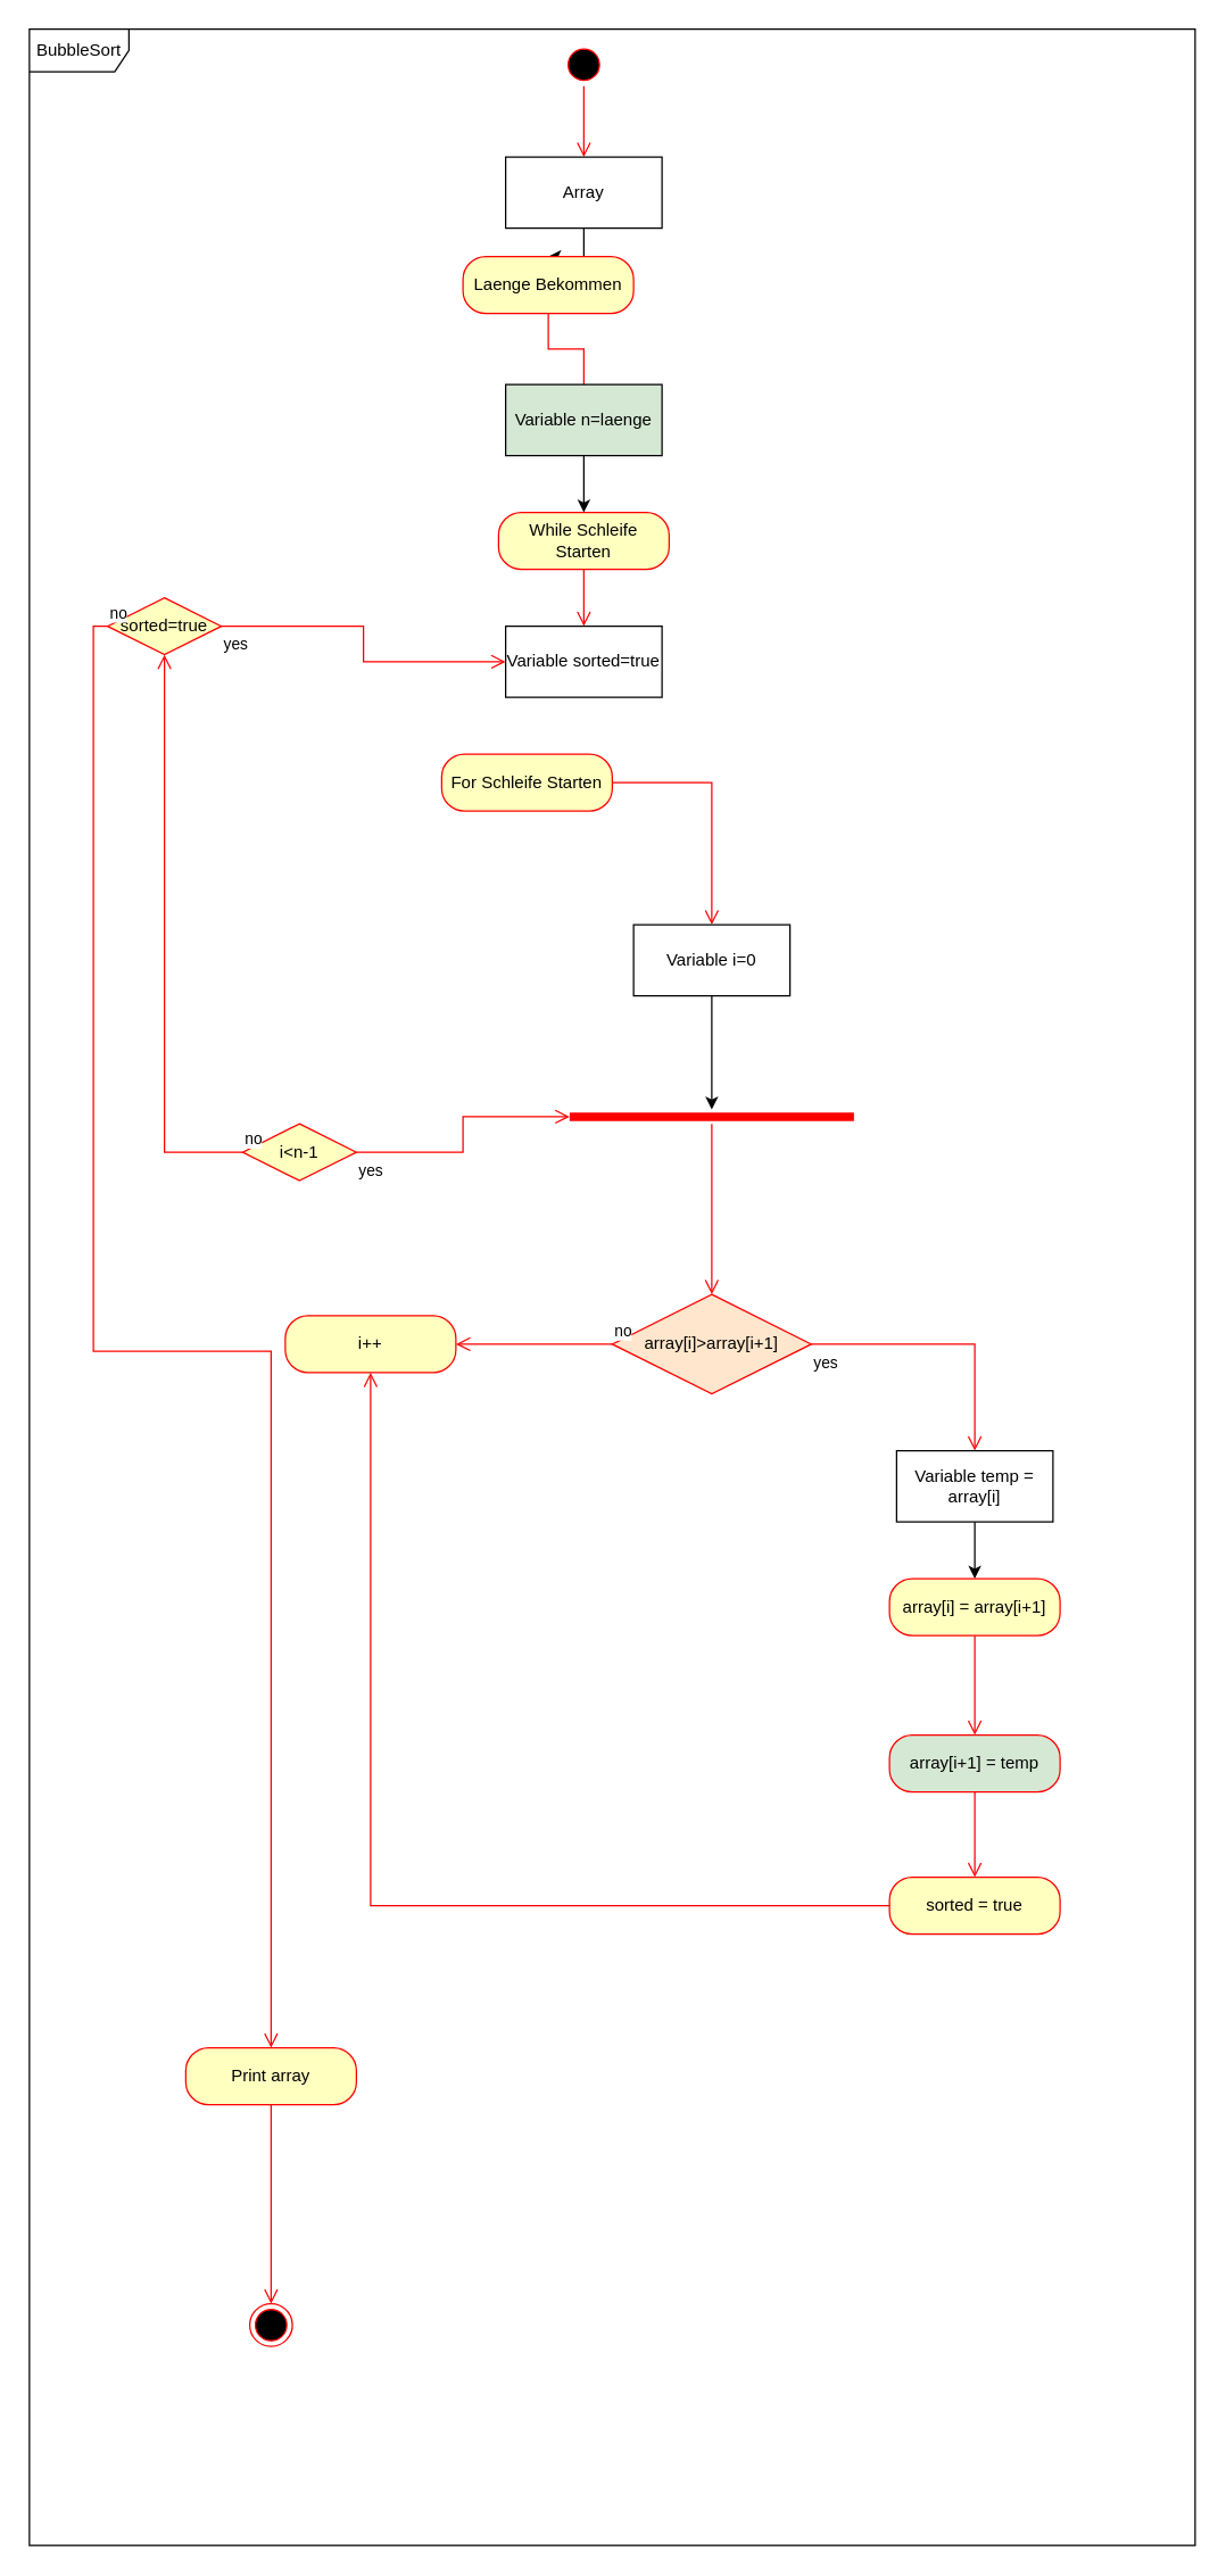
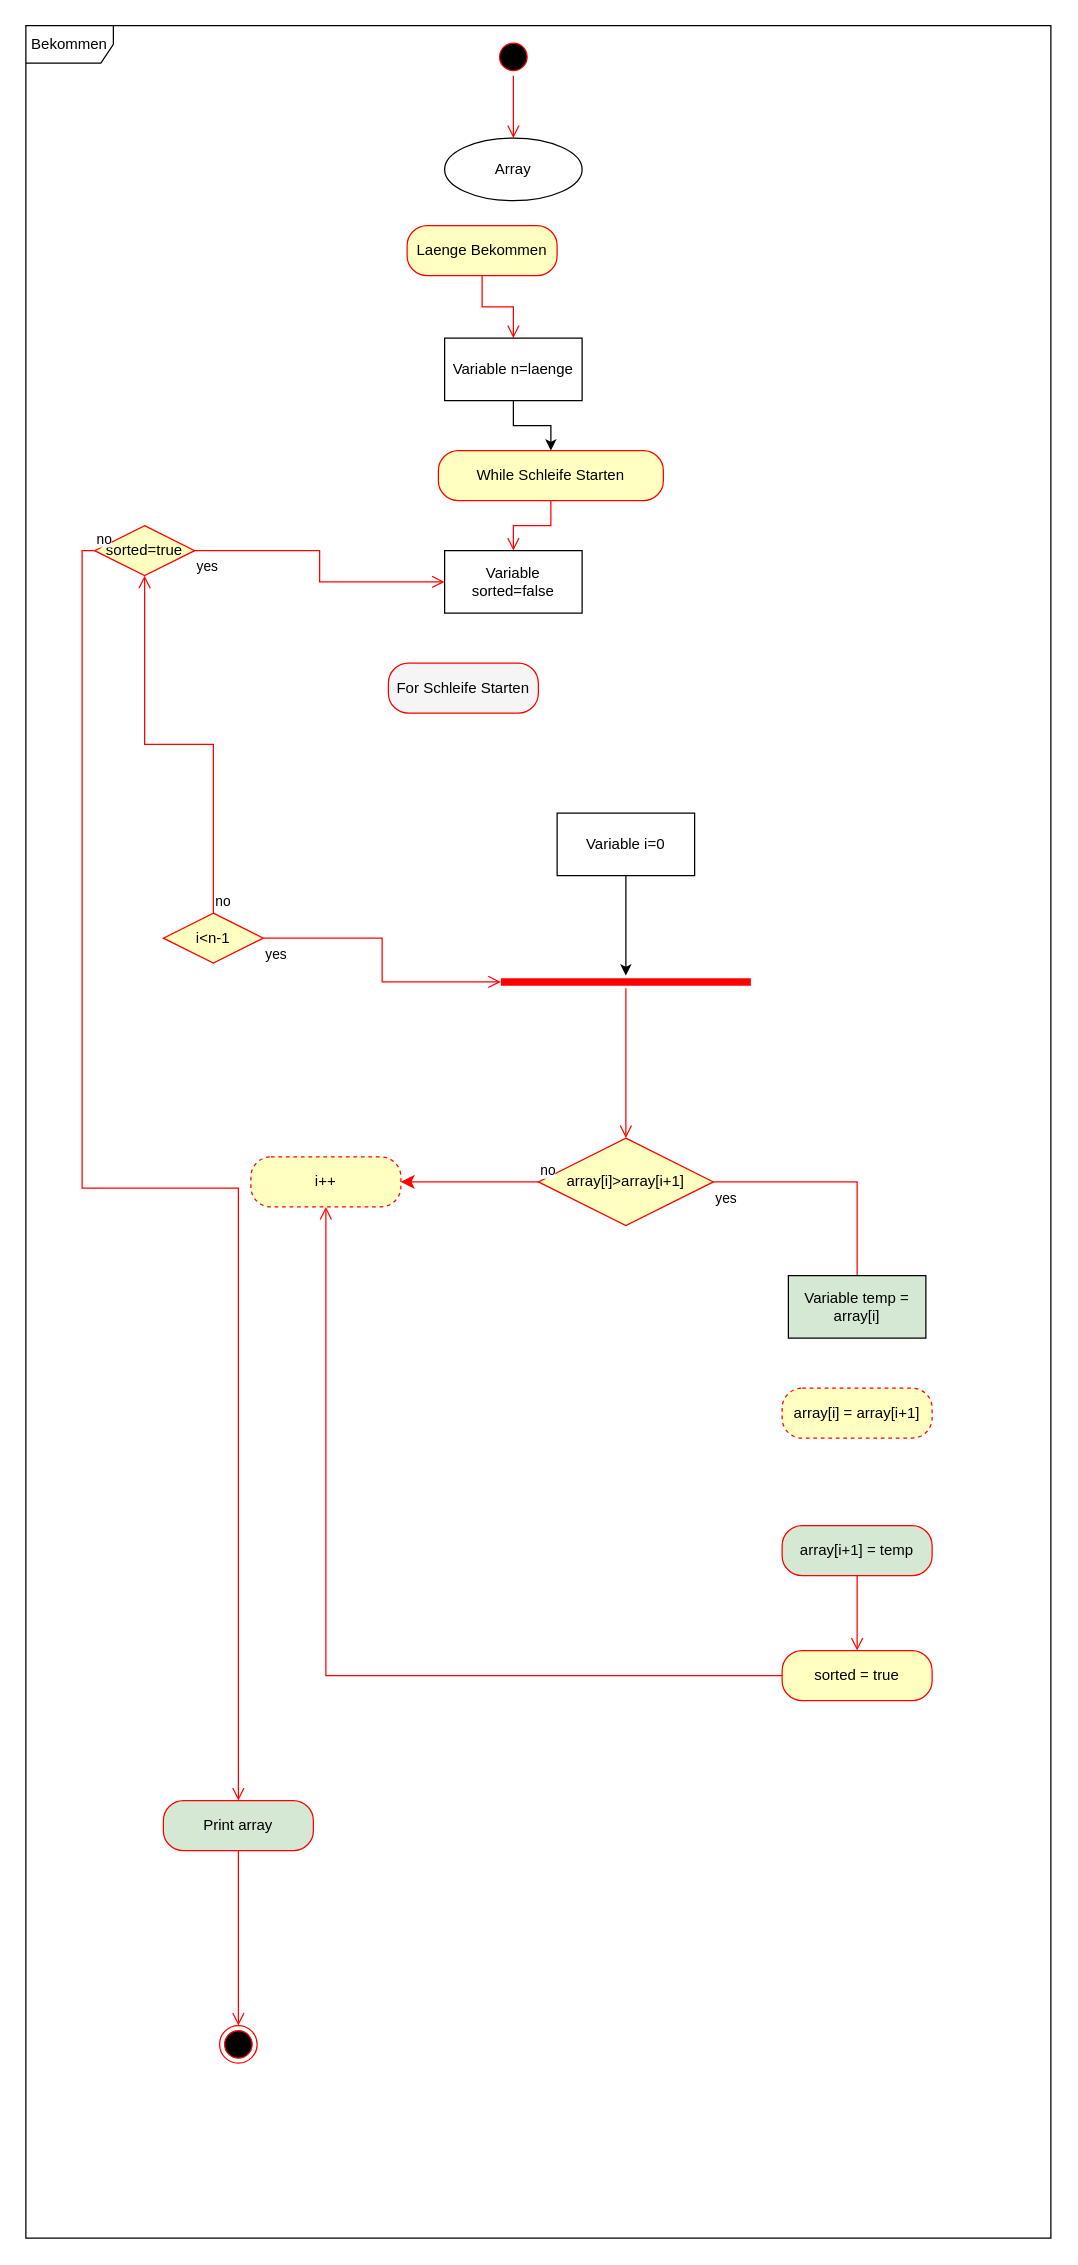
- <mxCell id="2" value="BubbleSort" style="shape=umlFrame;whiteSpace=wrap;html=1;pointerEvents=0;width=70;height=30;" vertex="1" parent="1"><mxGeometry x="20" y="20" width="820" height="1770" as="geometry" /></mxCell>
+ <mxCell id="2" value="Bekommen" style="shape=umlFrame;whiteSpace=wrap;html=1;pointerEvents=0;width=70;height=30;" vertex="1" parent="1"><mxGeometry x="20" y="20" width="820" height="1770" as="geometry" /></mxCell>
- <mxCell id="6" value="Array" style="html=1;whiteSpace=wrap;" vertex="1" parent="1"><mxGeometry x="355" y="110" width="110" height="50" as="geometry" /></mxCell>
+ <mxCell id="6" value="Array" style="ellipse;html=1;whiteSpace=wrap;" vertex="1" parent="1"><mxGeometry x="355" y="110" width="110" height="50" as="geometry" /></mxCell>
- <mxCell id="5" style="edgeStyle=orthogonalEdgeStyle;rounded=0;orthogonalLoop=1;jettySize=auto;html=1;entryX=0.5;entryY=0;entryDx=0;entryDy=0;" edge="1" parent="1" source="6" target="7"><mxGeometry relative="1" as="geometry" /></mxCell>
- <mxCell id="8" value="" style="edgeStyle=orthogonalEdgeStyle;html=1;verticalAlign=bottom;endArrow=none;endSize=8;strokeColor=#ff0000;rounded=0;" edge="1" source="7" parent="1" target="10"><mxGeometry relative="1" as="geometry"><mxPoint x="405" y="320" as="targetPoint" /></mxGeometry></mxCell>
+ <mxCell id="8" value="" style="edgeStyle=orthogonalEdgeStyle;html=1;verticalAlign=bottom;endArrow=open;endSize=8;strokeColor=#ff0000;rounded=0;" edge="1" source="7" parent="1" target="10"><mxGeometry relative="1" as="geometry"><mxPoint x="405" y="320" as="targetPoint" /></mxGeometry></mxCell>
- <mxCell id="10" value="Variable n=laenge" style="html=1;whiteSpace=wrap;fillColor=#d5e8d4;" vertex="1" parent="1"><mxGeometry x="355" y="270" width="110" height="50" as="geometry" /></mxCell>
+ <mxCell id="10" value="Variable n=laenge" style="html=1;whiteSpace=wrap;" vertex="1" parent="1"><mxGeometry x="355" y="270" width="110" height="50" as="geometry" /></mxCell>
- <mxCell id="25" value="While Schleife Starten" style="rounded=1;whiteSpace=wrap;html=1;arcSize=40;fontColor=#000000;fillColor=#ffffc0;strokeColor=#ff0000;" vertex="1" parent="1"><mxGeometry x="350" y="360" width="120" height="40" as="geometry" /></mxCell>
+ <mxCell id="25" value="While Schleife Starten" style="rounded=1;whiteSpace=wrap;html=1;arcSize=40;fontColor=#000000;fillColor=#ffffc0;strokeColor=#ff0000;" vertex="1" parent="1"><mxGeometry x="350" y="360" width="180" height="40" as="geometry" /></mxCell>
- <mxCell id="11" value="Variable sorted=true" style="html=1;whiteSpace=wrap;" vertex="1" parent="1"><mxGeometry x="355" y="440" width="110" height="50" as="geometry" /></mxCell>
+ <mxCell id="11" value="Variable sorted=false" style="html=1;whiteSpace=wrap;" vertex="1" parent="1"><mxGeometry x="355" y="440" width="110" height="50" as="geometry" /></mxCell>
- <mxCell id="27" value="For Schleife Starten" style="rounded=1;whiteSpace=wrap;html=1;arcSize=40;fontColor=#000000;fillColor=#ffffc0;strokeColor=#ff0000;" vertex="1" parent="1"><mxGeometry x="310" y="530" width="120" height="40" as="geometry" /></mxCell>
+ <mxCell id="27" value="For Schleife Starten" style="rounded=1;whiteSpace=wrap;html=1;arcSize=40;fontColor=#000000;fillColor=#f5f5f5;strokeColor=#ff0000;" vertex="1" parent="1"><mxGeometry x="310" y="530" width="120" height="40" as="geometry" /></mxCell>
- <mxCell id="28" value="" style="edgeStyle=orthogonalEdgeStyle;html=1;verticalAlign=bottom;endArrow=open;endSize=8;strokeColor=#ff0000;rounded=0;entryX=0.5;entryY=0;entryDx=0;entryDy=0;" edge="1" source="27" parent="1" target="13"><mxGeometry relative="1" as="geometry"><mxPoint x="420" y="630" as="targetPoint" /></mxGeometry></mxCell>
- <mxCell id="20" value="i&amp;lt;n-1" style="rhombus;whiteSpace=wrap;html=1;fontColor=#000000;fillColor=#ffffc0;strokeColor=#ff0000;" vertex="1" parent="1"><mxGeometry x="170" y="790" width="80" height="40" as="geometry" /></mxCell>
+ <mxCell id="20" value="i&amp;lt;n-1" style="rhombus;whiteSpace=wrap;html=1;fontColor=#000000;fillColor=#ffffc0;strokeColor=#ff0000;" vertex="1" parent="1"><mxGeometry x="130" y="730" width="80" height="40" as="geometry" /></mxCell>
- <mxCell id="17" value="i++" style="rounded=1;whiteSpace=wrap;html=1;arcSize=40;fontColor=#000000;fillColor=#ffffc0;strokeColor=#ff0000;" vertex="1" parent="1"><mxGeometry x="200" y="925" width="120" height="40" as="geometry" /></mxCell>
+ <mxCell id="17" value="i++" style="rounded=1;whiteSpace=wrap;html=1;arcSize=40;fontColor=#000000;fillColor=#ffffc0;strokeColor=#ff0000;dashed=1;" vertex="1" parent="1"><mxGeometry x="200" y="925" width="120" height="40" as="geometry" /></mxCell>
- <mxCell id="15" value="no" style="edgeStyle=orthogonalEdgeStyle;html=1;align=left;verticalAlign=bottom;endArrow=open;endSize=8;strokeColor=#ff0000;rounded=0;exitX=0;exitY=0.5;exitDx=0;exitDy=0;entryX=1;entryY=0.5;entryDx=0;entryDy=0;" edge="1" source="14" parent="1" target="17"><mxGeometry x="-1" relative="1" as="geometry"><mxPoint x="530" y="550" as="targetPoint" /></mxGeometry></mxCell>
+ <mxCell id="15" value="no" style="edgeStyle=orthogonalEdgeStyle;html=1;align=left;verticalAlign=bottom;endArrow=classic;endSize=8;strokeColor=#ff0000;rounded=0;exitX=0;exitY=0.5;exitDx=0;exitDy=0;entryX=1;entryY=0.5;entryDx=0;entryDy=0;" edge="1" source="14" parent="1" target="17"><mxGeometry x="-1" relative="1" as="geometry"><mxPoint x="530" y="550" as="targetPoint" /></mxGeometry></mxCell>
- <mxCell id="14" value="array[i]&amp;gt;array[i+1]" style="rhombus;whiteSpace=wrap;html=1;fontColor=#000000;fillColor=#ffe6cc;strokeColor=#ff0000;" vertex="1" parent="1"><mxGeometry x="430" y="910" width="140" height="70" as="geometry" /></mxCell>
+ <mxCell id="14" value="array[i]&amp;gt;array[i+1]" style="rhombus;whiteSpace=wrap;html=1;fontColor=#000000;fillColor=#ffffc0;strokeColor=#ff0000;" vertex="1" parent="1"><mxGeometry x="430" y="910" width="140" height="70" as="geometry" /></mxCell>
- <mxCell id="16" value="yes" style="edgeStyle=orthogonalEdgeStyle;html=1;align=left;verticalAlign=top;endArrow=open;endSize=8;strokeColor=#ff0000;rounded=0;entryX=0.5;entryY=0;entryDx=0;entryDy=0;" edge="1" source="14" parent="1" target="19"><mxGeometry x="-1" relative="1" as="geometry"><mxPoint x="390" y="630" as="targetPoint" /></mxGeometry></mxCell>
+ <mxCell id="16" value="yes" style="edgeStyle=orthogonalEdgeStyle;html=1;align=left;verticalAlign=top;endArrow=none;endSize=8;strokeColor=#ff0000;rounded=0;entryX=0.5;entryY=0;entryDx=0;entryDy=0;" edge="1" source="14" parent="1" target="19"><mxGeometry x="-1" relative="1" as="geometry"><mxPoint x="390" y="630" as="targetPoint" /></mxGeometry></mxCell>
- <mxCell id="19" value="Variable temp = array[i]" style="html=1;whiteSpace=wrap;" vertex="1" parent="1"><mxGeometry x="630" y="1020" width="110" height="50" as="geometry" /></mxCell>
+ <mxCell id="19" value="Variable temp = array[i]" style="html=1;whiteSpace=wrap;fillColor=#d5e8d4;" vertex="1" parent="1"><mxGeometry x="630" y="1020" width="110" height="50" as="geometry" /></mxCell>
- <mxCell id="18" style="edgeStyle=orthogonalEdgeStyle;rounded=0;orthogonalLoop=1;jettySize=auto;html=1;" edge="1" parent="1" source="19" target="35"><mxGeometry relative="1" as="geometry" /></mxCell>
- <mxCell id="35" value="array[i] = array[i+1]" style="rounded=1;whiteSpace=wrap;html=1;arcSize=40;fontColor=#000000;fillColor=#ffffc0;strokeColor=#ff0000;" vertex="1" parent="1"><mxGeometry x="625" y="1110" width="120" height="40" as="geometry" /></mxCell>
+ <mxCell id="35" value="array[i] = array[i+1]" style="rounded=1;whiteSpace=wrap;html=1;arcSize=40;fontColor=#000000;fillColor=#ffffc0;strokeColor=#ff0000;dashed=1;" vertex="1" parent="1"><mxGeometry x="625" y="1110" width="120" height="40" as="geometry" /></mxCell>
- <mxCell id="36" value="" style="edgeStyle=orthogonalEdgeStyle;html=1;verticalAlign=bottom;endArrow=open;endSize=8;strokeColor=#ff0000;rounded=0;" edge="1" source="35" parent="1" target="37"><mxGeometry relative="1" as="geometry"><mxPoint x="690" y="1190" as="targetPoint" /></mxGeometry></mxCell>
- <mxCell id="29" value="Print array" style="rounded=1;whiteSpace=wrap;html=1;arcSize=40;fontColor=#000000;fillColor=#ffffc0;strokeColor=#ff0000;" vertex="1" parent="1"><mxGeometry x="130" y="1440" width="120" height="40" as="geometry" /></mxCell>
+ <mxCell id="29" value="Print array" style="rounded=1;whiteSpace=wrap;html=1;arcSize=40;fontColor=#000000;fillColor=#d5e8d4;strokeColor=#ff0000;" vertex="1" parent="1"><mxGeometry x="130" y="1440" width="120" height="40" as="geometry" /></mxCell>
